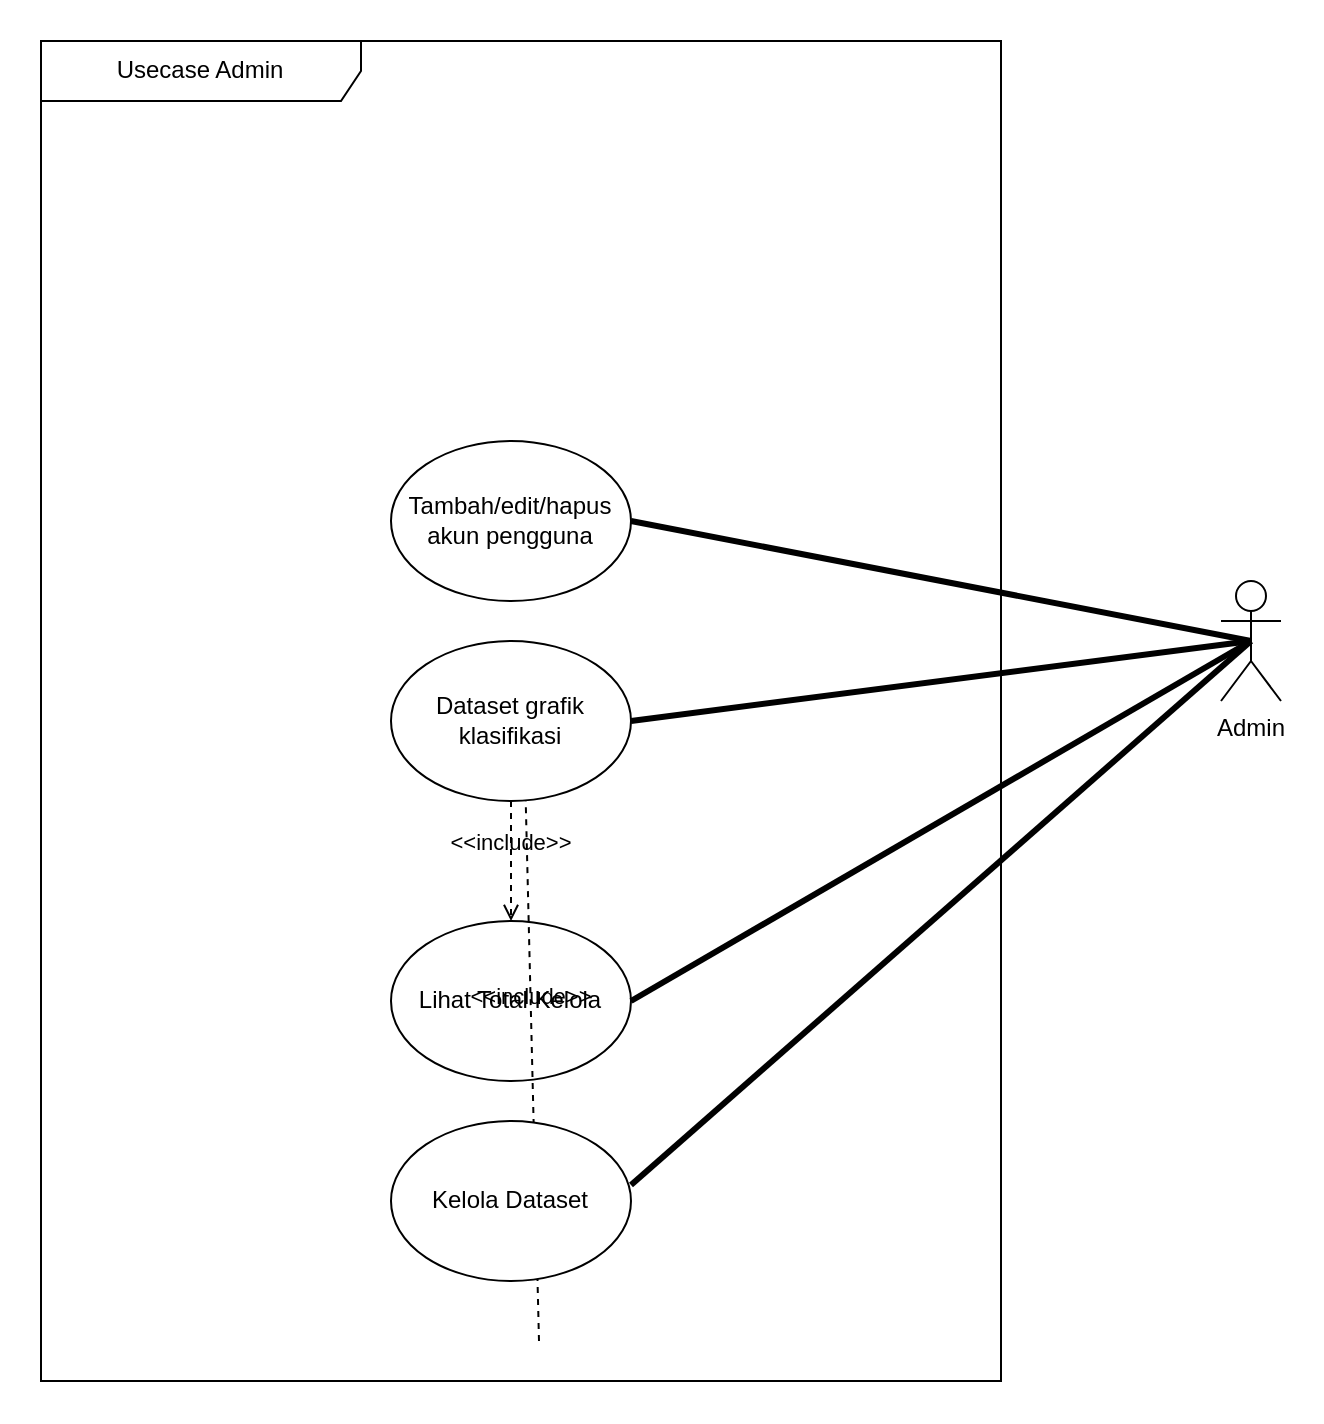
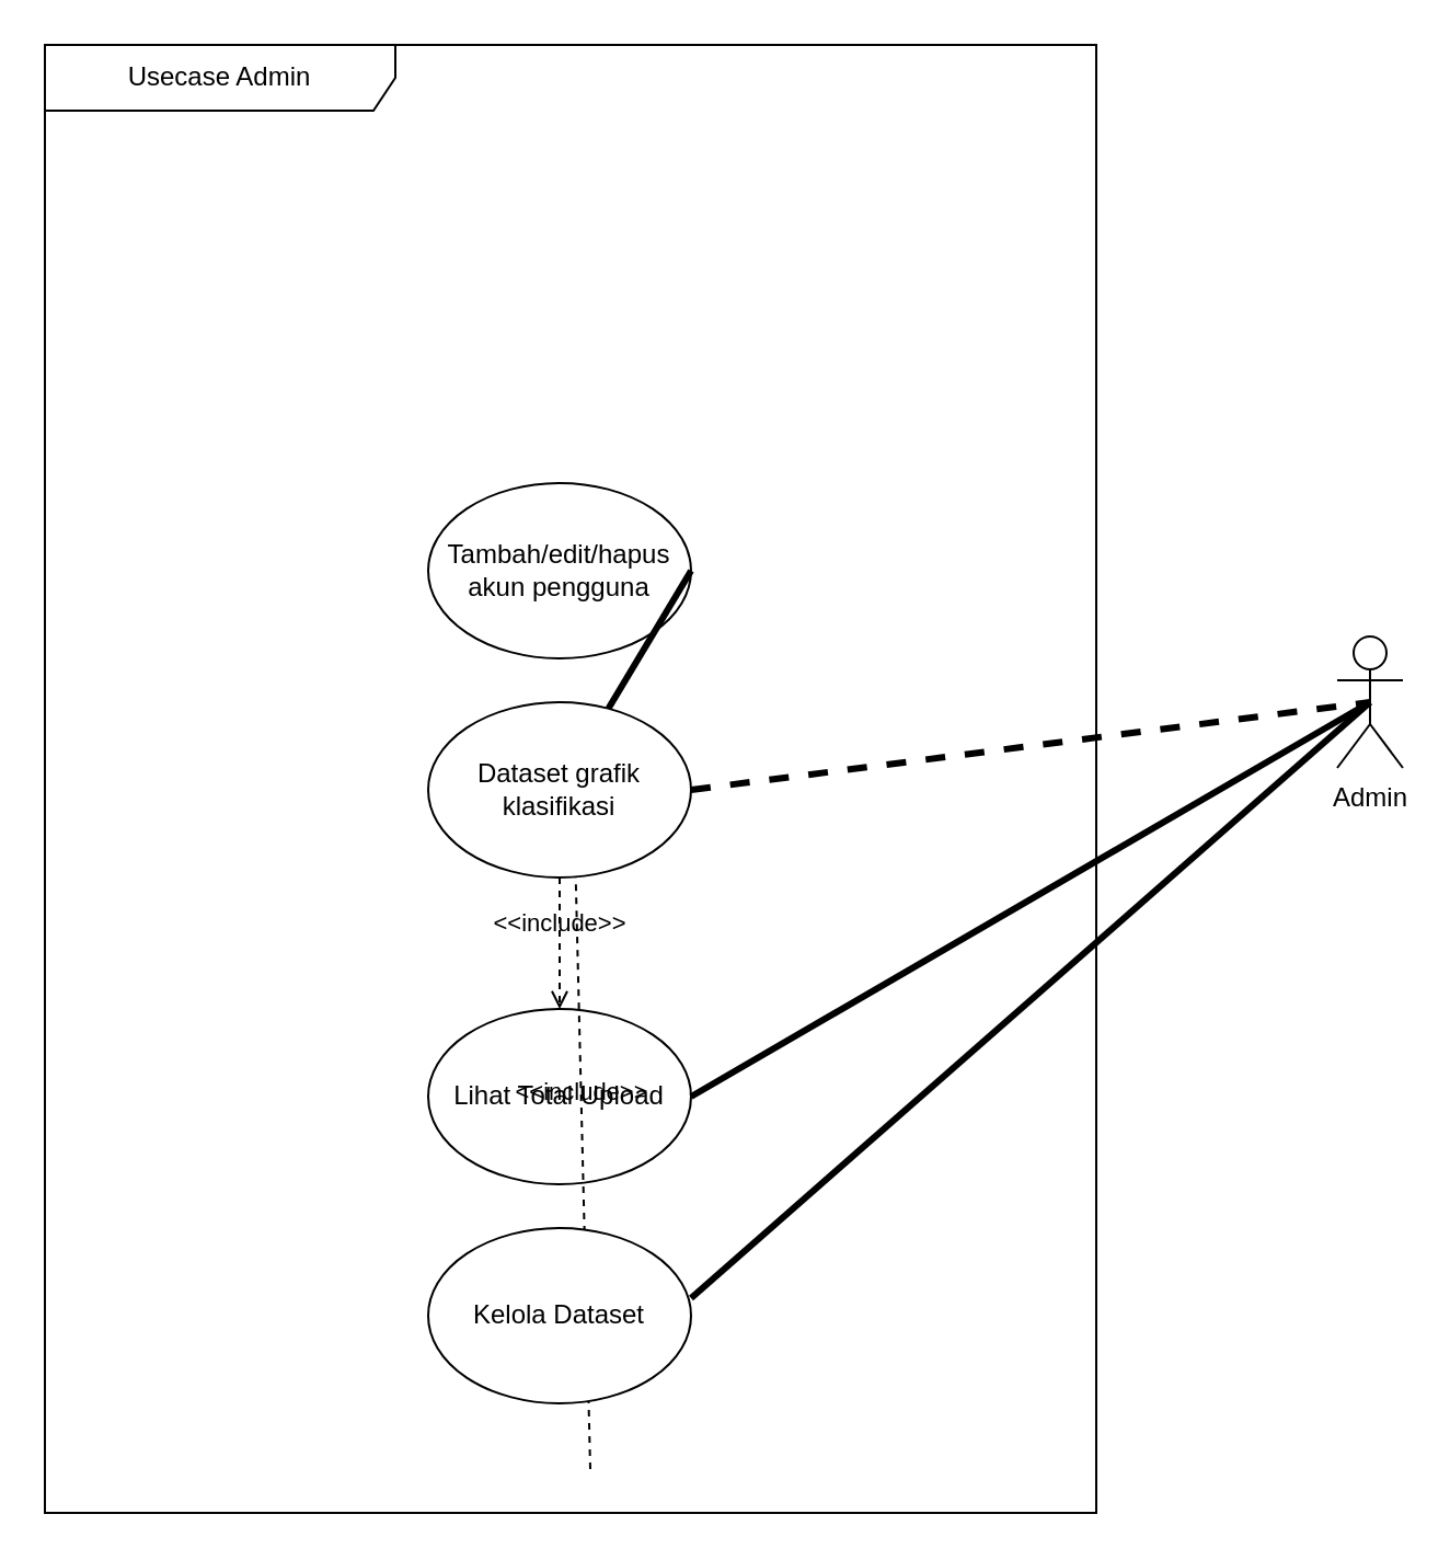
- <mxCell id="11" value="" style="endArrow=none;startArrow=none;endFill=0;startFill=0;endSize=8;html=1;verticalAlign=bottom;labelBackgroundColor=none;strokeWidth=3;rounded=0;exitX=1;exitY=0.5;exitDx=0;exitDy=0;entryX=0.5;entryY=0.5;entryDx=0;entryDy=0;entryPerimeter=0;" parent="1" source="4" target="2" edge="1"><mxGeometry width="160" relative="1" as="geometry"><mxPoint x="340" y="150" as="sourcePoint" /><mxPoint x="630" y="250" as="targetPoint" /></mxGeometry></mxCell>
+ <mxCell id="11" value="" style="endArrow=none;startArrow=none;endFill=0;startFill=0;endSize=8;html=1;verticalAlign=bottom;labelBackgroundColor=none;strokeWidth=3;rounded=0;exitX=1;exitY=0.5;exitDx=0;exitDy=0;" parent="1" source="4" target="9" edge="1"><mxGeometry width="160" relative="1" as="geometry"><mxPoint x="340" y="150" as="sourcePoint" /><mxPoint x="630" y="250" as="targetPoint" /></mxGeometry></mxCell>
- <mxCell id="12" value="" style="endArrow=none;startArrow=none;endFill=0;startFill=0;endSize=8;html=1;verticalAlign=bottom;labelBackgroundColor=none;strokeWidth=3;rounded=0;exitX=1;exitY=0.5;exitDx=0;exitDy=0;entryX=0.5;entryY=0.5;entryDx=0;entryDy=0;entryPerimeter=0;" parent="1" source="9" target="2" edge="1"><mxGeometry width="160" relative="1" as="geometry"><mxPoint x="340" y="310" as="sourcePoint" /><mxPoint x="630" y="310" as="targetPoint" /></mxGeometry></mxCell>
+ <mxCell id="12" value="" style="endArrow=none;startArrow=none;endFill=0;startFill=0;endSize=8;html=1;verticalAlign=bottom;labelBackgroundColor=none;strokeWidth=3;rounded=0;exitX=1;exitY=0.5;exitDx=0;exitDy=0;entryX=0.5;entryY=0.5;entryDx=0;entryDy=0;entryPerimeter=0;dashed=1;" parent="1" source="9" target="2" edge="1"><mxGeometry width="160" relative="1" as="geometry"><mxPoint x="340" y="310" as="sourcePoint" /><mxPoint x="630" y="310" as="targetPoint" /></mxGeometry></mxCell>
- <mxCell id="6" value="Lihat Total Kelola" style="ellipse;whiteSpace=wrap;html=1;" parent="3" vertex="1"><mxGeometry x="175" y="440" width="120" height="80" as="geometry" /></mxCell>
+ <mxCell id="6" value="Lihat Total Upload" style="ellipse;whiteSpace=wrap;html=1;" parent="3" vertex="1"><mxGeometry x="175" y="440" width="120" height="80" as="geometry" /></mxCell>
